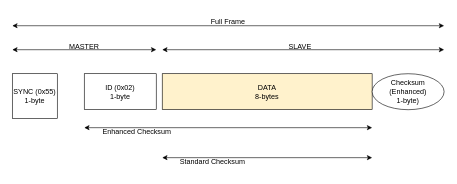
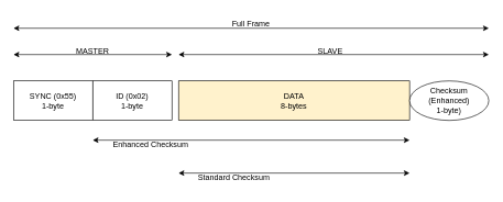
- <mxCell id="2" value="SYNC (0x55)&lt;br&gt;1-byte" style="rounded=0;whiteSpace=wrap;html=1;" vertex="1" parent="1"><mxGeometry x="20" y="122" width="75" height="75" as="geometry" /></mxCell>
+ <mxCell id="2" value="SYNC (0x55)&lt;br&gt;1-byte" style="rounded=0;whiteSpace=wrap;html=1;" vertex="1" parent="1"><mxGeometry x="20" y="122" width="120" height="60" as="geometry" /></mxCell>
